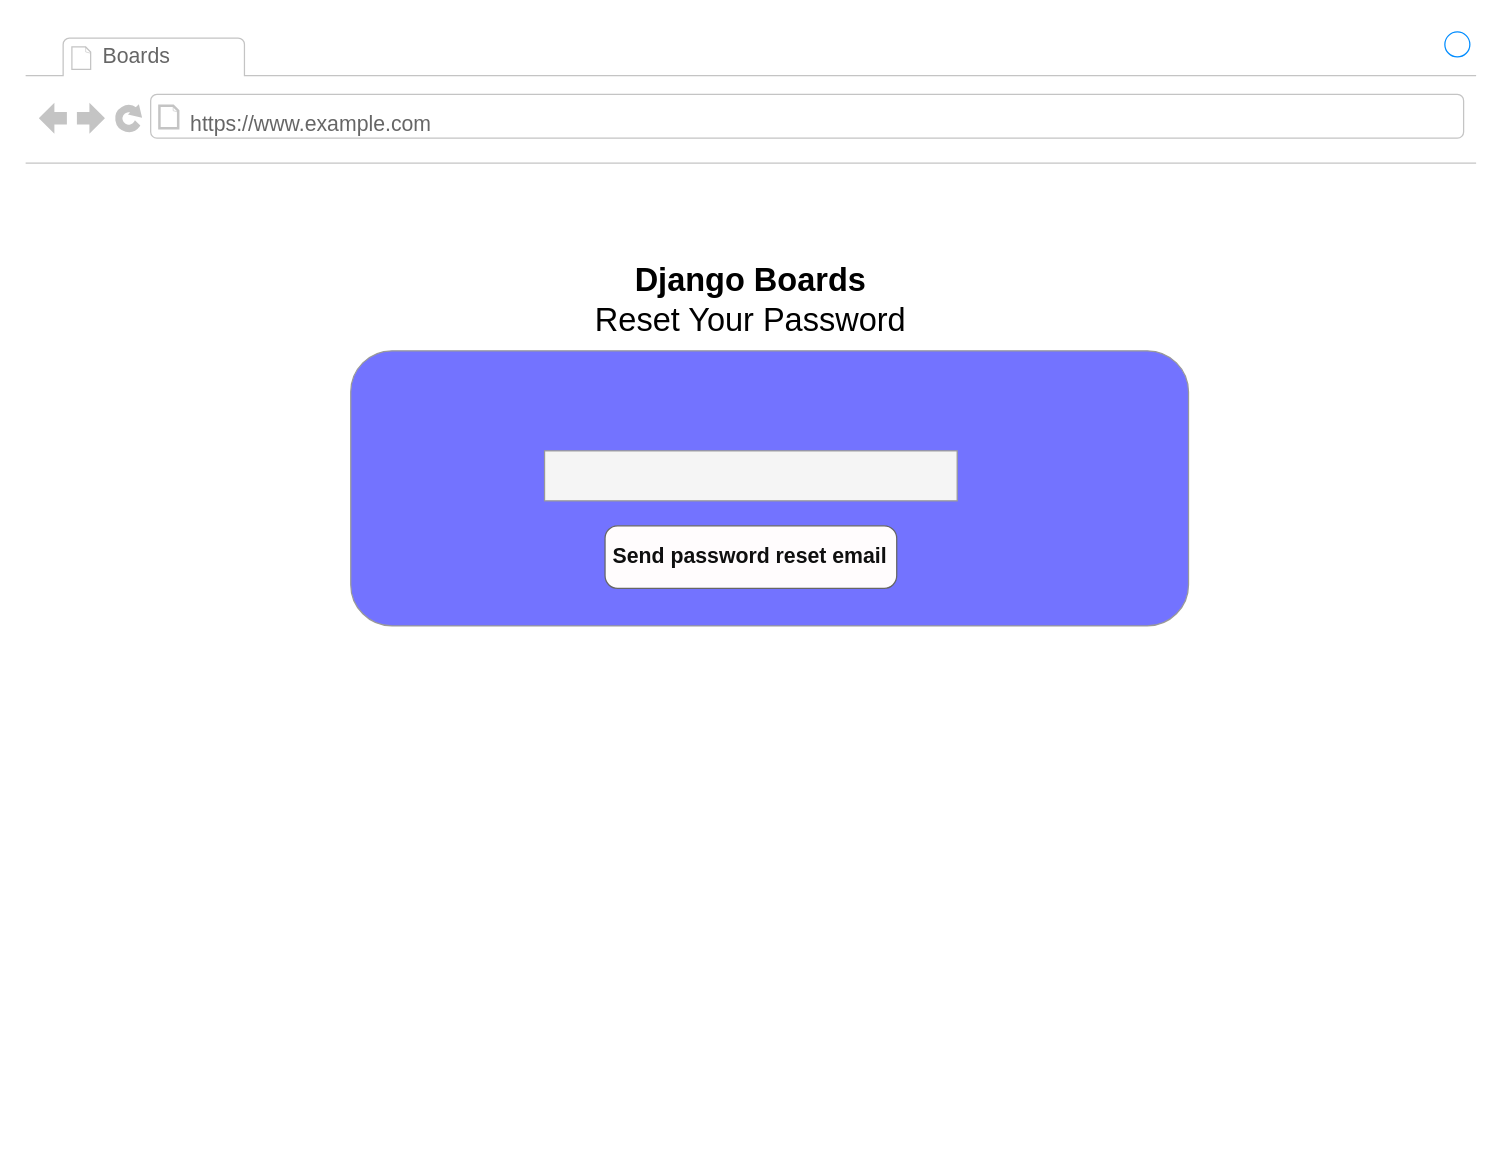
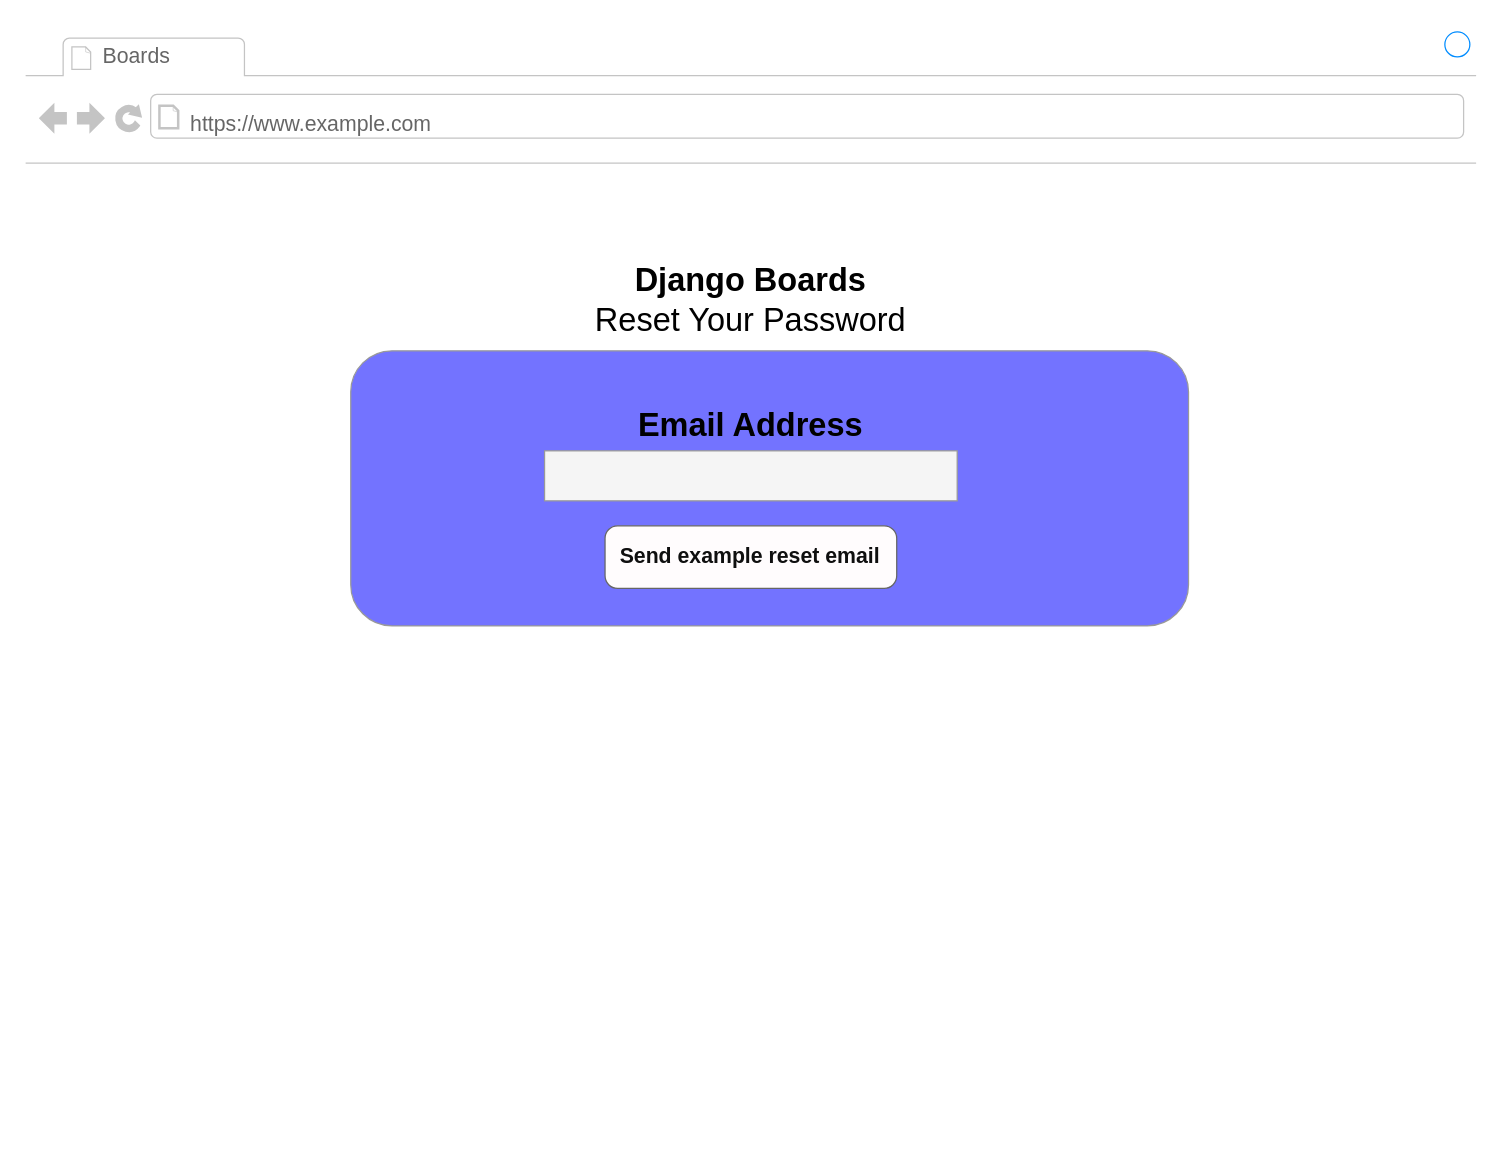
+ <mxCell id="8" value="&lt;font size=&quot;1&quot;&gt;&lt;span style=&quot;font-size: 26px&quot;&gt;&lt;b&gt;Email Address&lt;/b&gt;&lt;br&gt;&lt;/span&gt;&lt;/font&gt;" style="text;html=1;strokeColor=none;fillColor=none;align=center;verticalAlign=middle;whiteSpace=wrap;rounded=0;" vertex="1" parent="2"><mxGeometry x="450" y="310" width="260" height="20" as="geometry" /></mxCell>
- <mxCell id="9" value="&lt;font color=&quot;#0f0f0f&quot;&gt;Send password reset email&lt;/font&gt;" style="strokeWidth=1;shadow=0;dashed=0;align=center;html=1;shape=mxgraph.mockup.buttons.button;strokeColor=#666666;fontColor=#ffffff;mainText=;buttonStyle=round;fontSize=17;fontStyle=1;whiteSpace=wrap;fillColor=#FFFCFD;" vertex="1" parent="2"><mxGeometry x="463.38" y="400" width="233.25" height="50" as="geometry" /></mxCell>
+ <mxCell id="9" value="&lt;font color=&quot;#0f0f0f&quot;&gt;Send example reset email&lt;/font&gt;" style="strokeWidth=1;shadow=0;dashed=0;align=center;html=1;shape=mxgraph.mockup.buttons.button;strokeColor=#666666;fontColor=#ffffff;mainText=;buttonStyle=round;fontSize=17;fontStyle=1;whiteSpace=wrap;fillColor=#FFFCFD;" vertex="1" parent="2"><mxGeometry x="463.38" y="400" width="233.25" height="50" as="geometry" /></mxCell>
